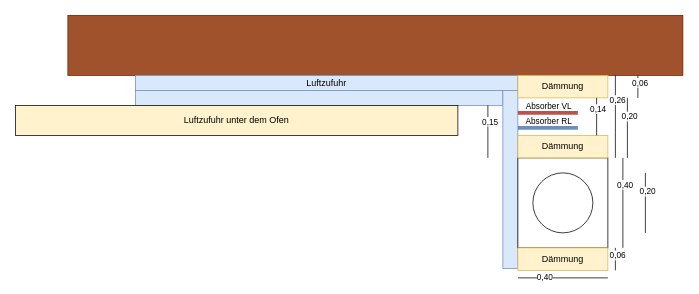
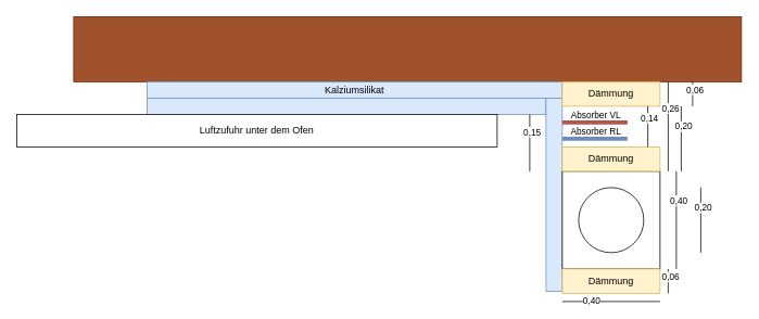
- <mxCell id="3" value="Luftzufuhr" style="rounded=0;whiteSpace=wrap;html=1;fillColor=#dae8fc;strokeColor=#6c8ebf;" parent="1" vertex="1"><mxGeometry x="180" y="100" width="510" height="20" as="geometry" /></mxCell>
+ <mxCell id="3" value="Kalziumsilikat" style="rounded=0;whiteSpace=wrap;html=1;fillColor=#dae8fc;strokeColor=#6c8ebf;" parent="1" vertex="1"><mxGeometry x="180" y="100" width="510" height="20" as="geometry" /></mxCell>
- <mxCell id="26" value="Luftzufuhr unter dem Ofen" style="rounded=0;whiteSpace=wrap;html=1;fillColor=#fff2cc;" vertex="1" parent="1"><mxGeometry x="20" y="140" width="590" height="40" as="geometry" /></mxCell>
+ <mxCell id="26" value="Luftzufuhr unter dem Ofen" style="rounded=0;whiteSpace=wrap;html=1;" vertex="1" parent="1"><mxGeometry x="20" y="140" width="590" height="40" as="geometry" /></mxCell>
